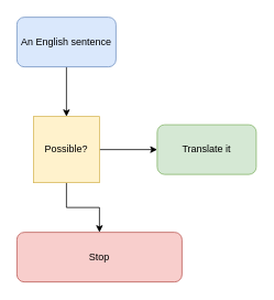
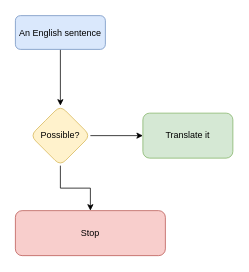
- <mxCell id="3" value="An English sentence" style="rounded=1;whiteSpace=wrap;html=1;fillColor=#dae8fc;strokeColor=#6c8ebf;" vertex="1" parent="1"><mxGeometry x="20" y="20" width="120" height="60" as="geometry" /></mxCell>
+ <mxCell id="3" value="An English sentence" style="rounded=1;whiteSpace=wrap;html=1;fillColor=#dae8fc;strokeColor=#6c8ebf;" vertex="1" parent="1"><mxGeometry x="20" y="20" width="120" height="45" as="geometry" /></mxCell>
- <mxCell id="6" value="Possible?" style="whiteSpace=wrap;html=1;fillColor=#fff2cc;strokeColor=#d6b656;rounded=0;" vertex="1" parent="1"><mxGeometry x="40" y="140" width="80" height="80" as="geometry" /></mxCell>
+ <mxCell id="6" value="Possible?" style="rhombus;whiteSpace=wrap;html=1;rounded=1;fillColor=#fff2cc;strokeColor=#d6b656;" vertex="1" parent="1"><mxGeometry x="40" y="140" width="80" height="80" as="geometry" /></mxCell>
